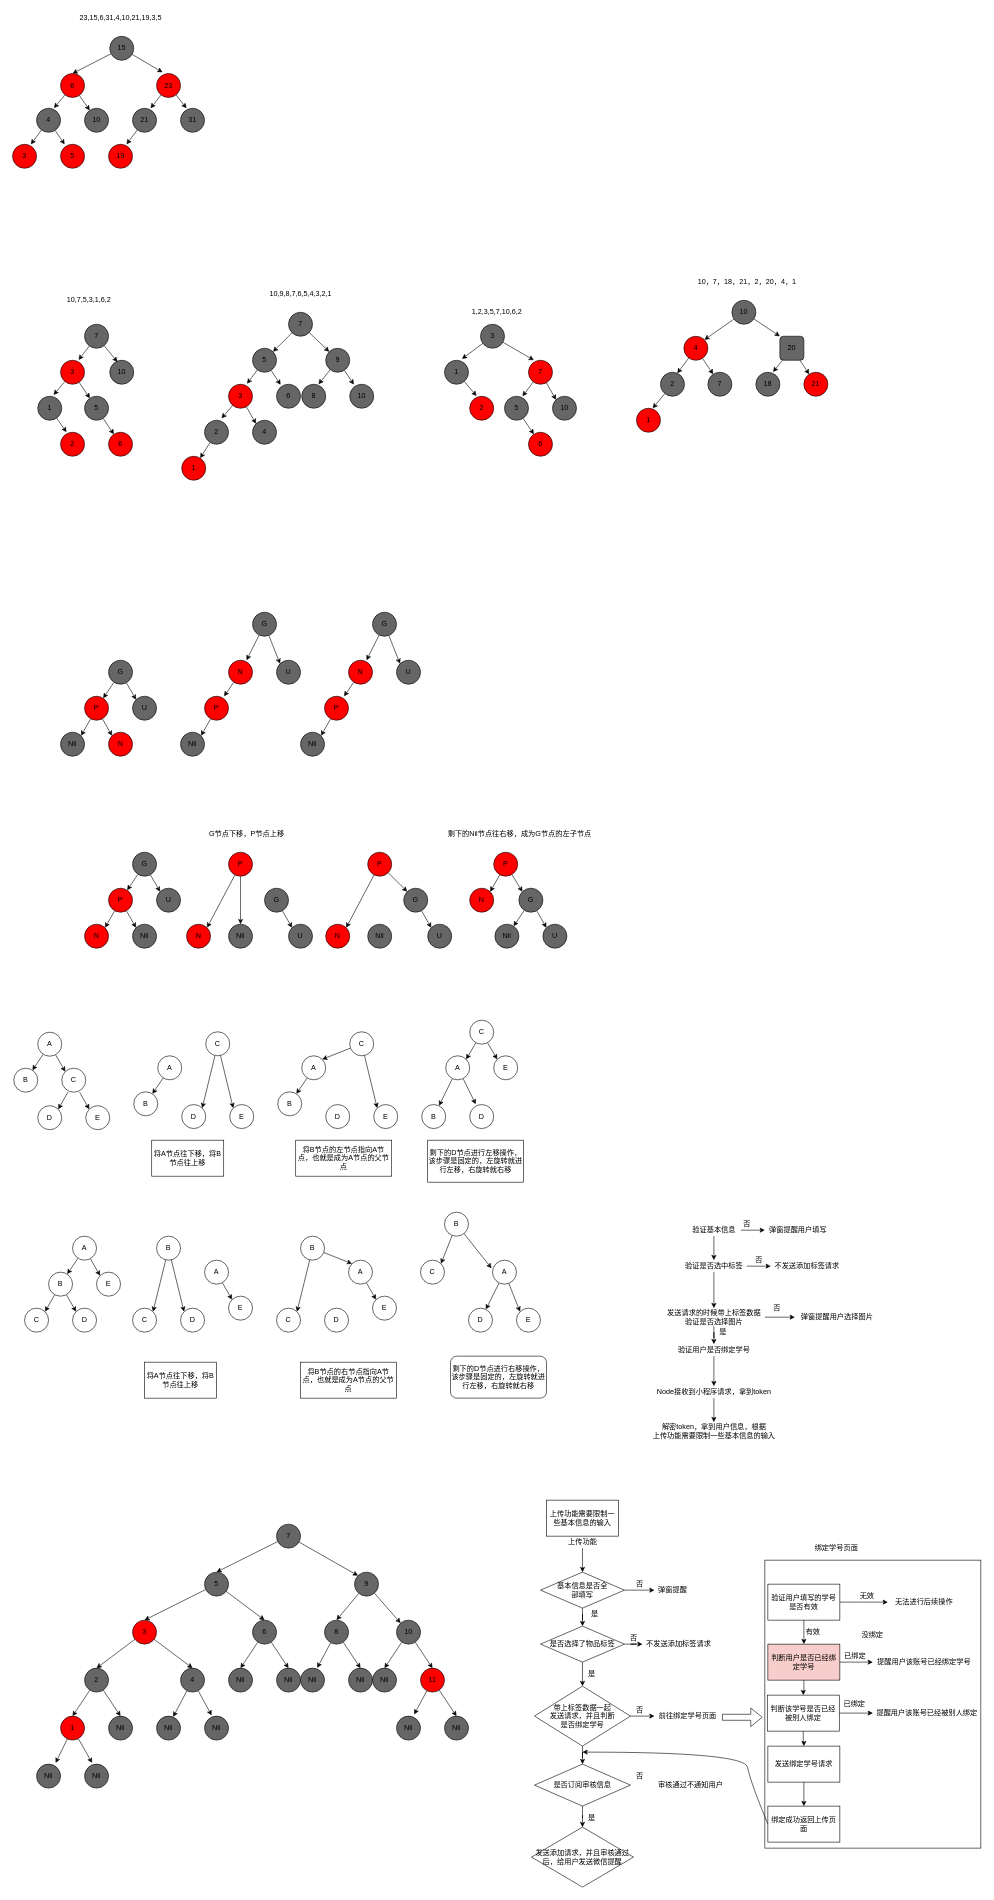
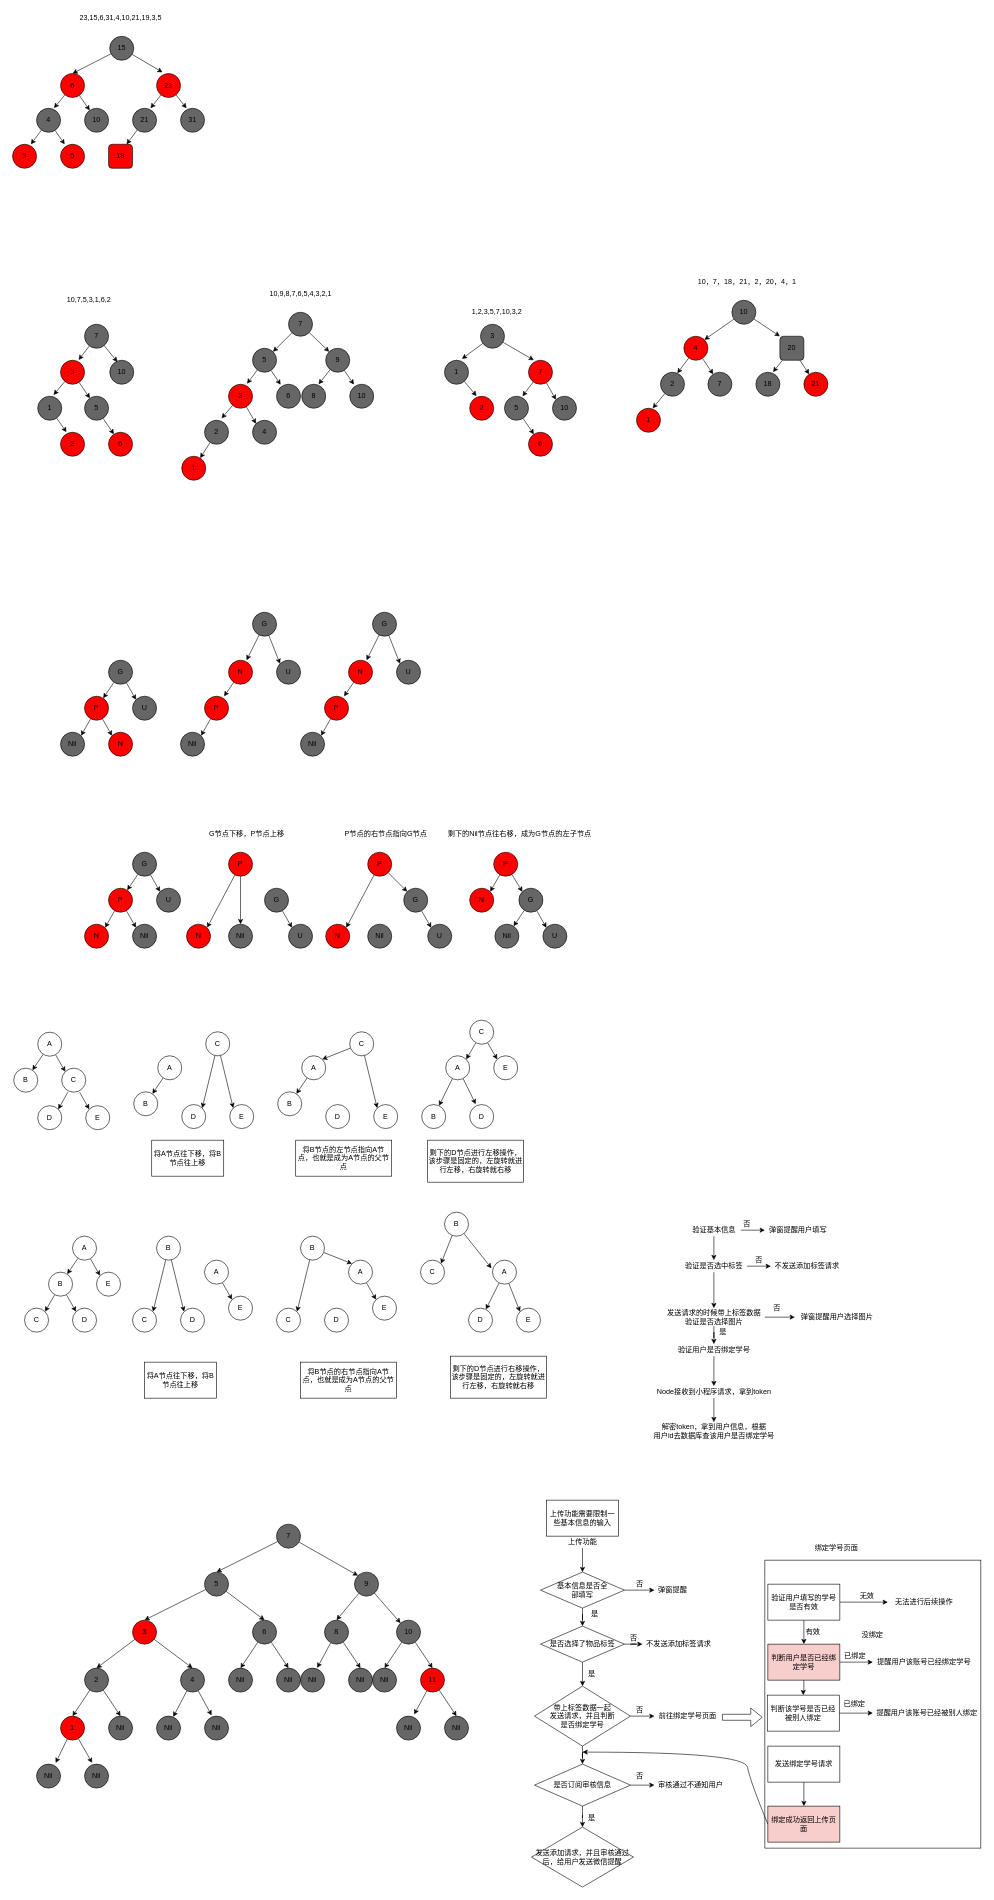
- <mxCell id="338" value="19" style="ellipse;whiteSpace=wrap;html=1;aspect=fixed;fillColor=#FF0000;" vertex="1" parent="1"><mxGeometry x="180" y="240" width="40" height="40" as="geometry" /></mxCell>
+ <mxCell id="338" value="19" style="whiteSpace=wrap;html=1;aspect=fixed;fillColor=#FF0000;rounded=1;" vertex="1" parent="1"><mxGeometry x="180" y="240" width="40" height="40" as="geometry" /></mxCell>
- <mxCell id="304" value="1,2,3,5,7,10,6,2" style="text;html=1;align=center;verticalAlign=middle;resizable=0;points=[];autosize=1;strokeColor=none;fillColor=none;" vertex="1" parent="1"><mxGeometry x="777" y="510" width="100" height="20" as="geometry" /></mxCell>
+ <mxCell id="304" value="1,2,3,5,7,10,3,2" style="text;html=1;align=center;verticalAlign=middle;resizable=0;points=[];autosize=1;strokeColor=none;fillColor=none;" vertex="1" parent="1"><mxGeometry x="777" y="510" width="100" height="20" as="geometry" /></mxCell>
+ <mxCell id="228" value="P节点的右节点指向G节点" style="text;html=1;align=center;verticalAlign=middle;resizable=0;points=[];autosize=1;strokeColor=none;fillColor=none;" vertex="1" parent="1"><mxGeometry x="567" y="1380" width="150" height="20" as="geometry" /></mxCell>
- <mxCell id="155" value="剩下的D节点进行右移操作，该步骤是固定的，左旋转就进行左移，右旋转就右移" style="whiteSpace=wrap;html=1;strokeColor=#000000;fillColor=#FFFFFF;rounded=1;" vertex="1" parent="1"><mxGeometry x="750" y="2260" width="160" height="70" as="geometry" /></mxCell>
+ <mxCell id="155" value="剩下的D节点进行右移操作，该步骤是固定的，左旋转就进行左移，右旋转就右移" style="rounded=0;whiteSpace=wrap;html=1;strokeColor=#000000;fillColor=#FFFFFF;" vertex="1" parent="1"><mxGeometry x="750" y="2260" width="160" height="70" as="geometry" /></mxCell>
- <mxCell id="73" value="解密token，拿到用户信息，根据&lt;br&gt;上传功能需要限制一些基本信息的输入" style="text;html=1;align=center;verticalAlign=middle;resizable=0;points=[];autosize=1;strokeColor=none;fillColor=none;" parent="1" vertex="1"><mxGeometry x="1079" y="2370" width="220" height="30" as="geometry" /></mxCell>
+ <mxCell id="73" value="解密token，拿到用户信息，根据&lt;br&gt;用户id去数据库查该用户是否绑定学号" style="text;html=1;align=center;verticalAlign=middle;resizable=0;points=[];autosize=1;strokeColor=none;fillColor=none;" parent="1" vertex="1"><mxGeometry x="1079" y="2370" width="220" height="30" as="geometry" /></mxCell>
- <mxCell id="42" value="" style="edgeStyle=orthogonalEdgeStyle;rounded=0;orthogonalLoop=1;jettySize=auto;html=1;" parent="1" source="43" target="48" edge="1"><mxGeometry relative="1" as="geometry" /></mxCell>
+ <mxCell id="22" value="" style="edgeStyle=orthogonalEdgeStyle;rounded=0;orthogonalLoop=1;jettySize=auto;html=1;" parent="1" source="25" target="26" edge="1"><mxGeometry relative="1" as="geometry" /></mxCell>
- <mxCell id="50" value="绑定成功返回上传页面" style="whiteSpace=wrap;html=1;" parent="1" vertex="1"><mxGeometry x="1279" y="3010" width="120" height="60" as="geometry" /></mxCell>
+ <mxCell id="50" value="绑定成功返回上传页面" style="whiteSpace=wrap;html=1;fillColor=#f8cecc;" parent="1" vertex="1"><mxGeometry x="1279" y="3010" width="120" height="60" as="geometry" /></mxCell>
